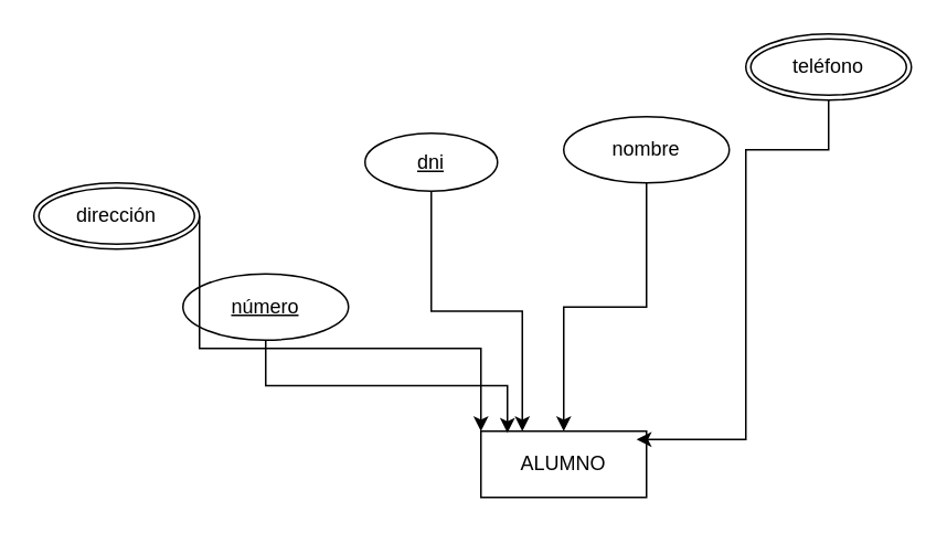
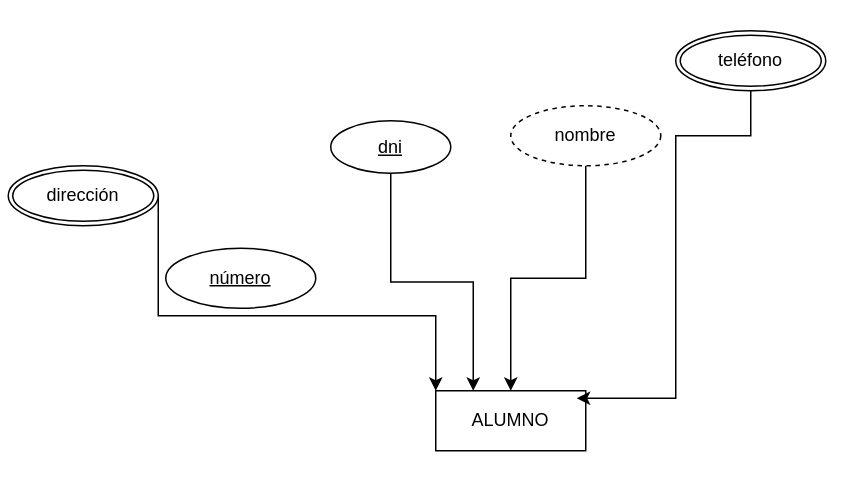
- <mxCell id="6" value="nombre" style="ellipse;whiteSpace=wrap;html=1;align=center;" vertex="1" parent="1"><mxGeometry x="340" y="70" width="100" height="40" as="geometry" /></mxCell>
+ <mxCell id="6" value="nombre" style="ellipse;whiteSpace=wrap;html=1;align=center;dashed=1;" vertex="1" parent="1"><mxGeometry x="340" y="70" width="100" height="40" as="geometry" /></mxCell>
- <mxCell id="12" value="dirección" style="ellipse;shape=doubleEllipse;margin=3;whiteSpace=wrap;html=1;align=center;" vertex="1" parent="1"><mxGeometry x="20" y="110" width="100" height="40" as="geometry" /></mxCell>
+ <mxCell id="12" value="dirección" style="ellipse;shape=doubleEllipse;margin=3;whiteSpace=wrap;html=1;align=center;" vertex="1" parent="1"><mxGeometry x="5" y="110" width="100" height="40" as="geometry" /></mxCell>
- <mxCell id="8" style="edgeStyle=orthogonalEdgeStyle;rounded=0;orthogonalLoop=1;jettySize=auto;html=1;exitX=0.5;exitY=1;exitDx=0;exitDy=0;entryX=0.16;entryY=0.025;entryDx=0;entryDy=0;entryPerimeter=0;" edge="1" parent="1" source="7" target="2"><mxGeometry relative="1" as="geometry" /></mxCell>
